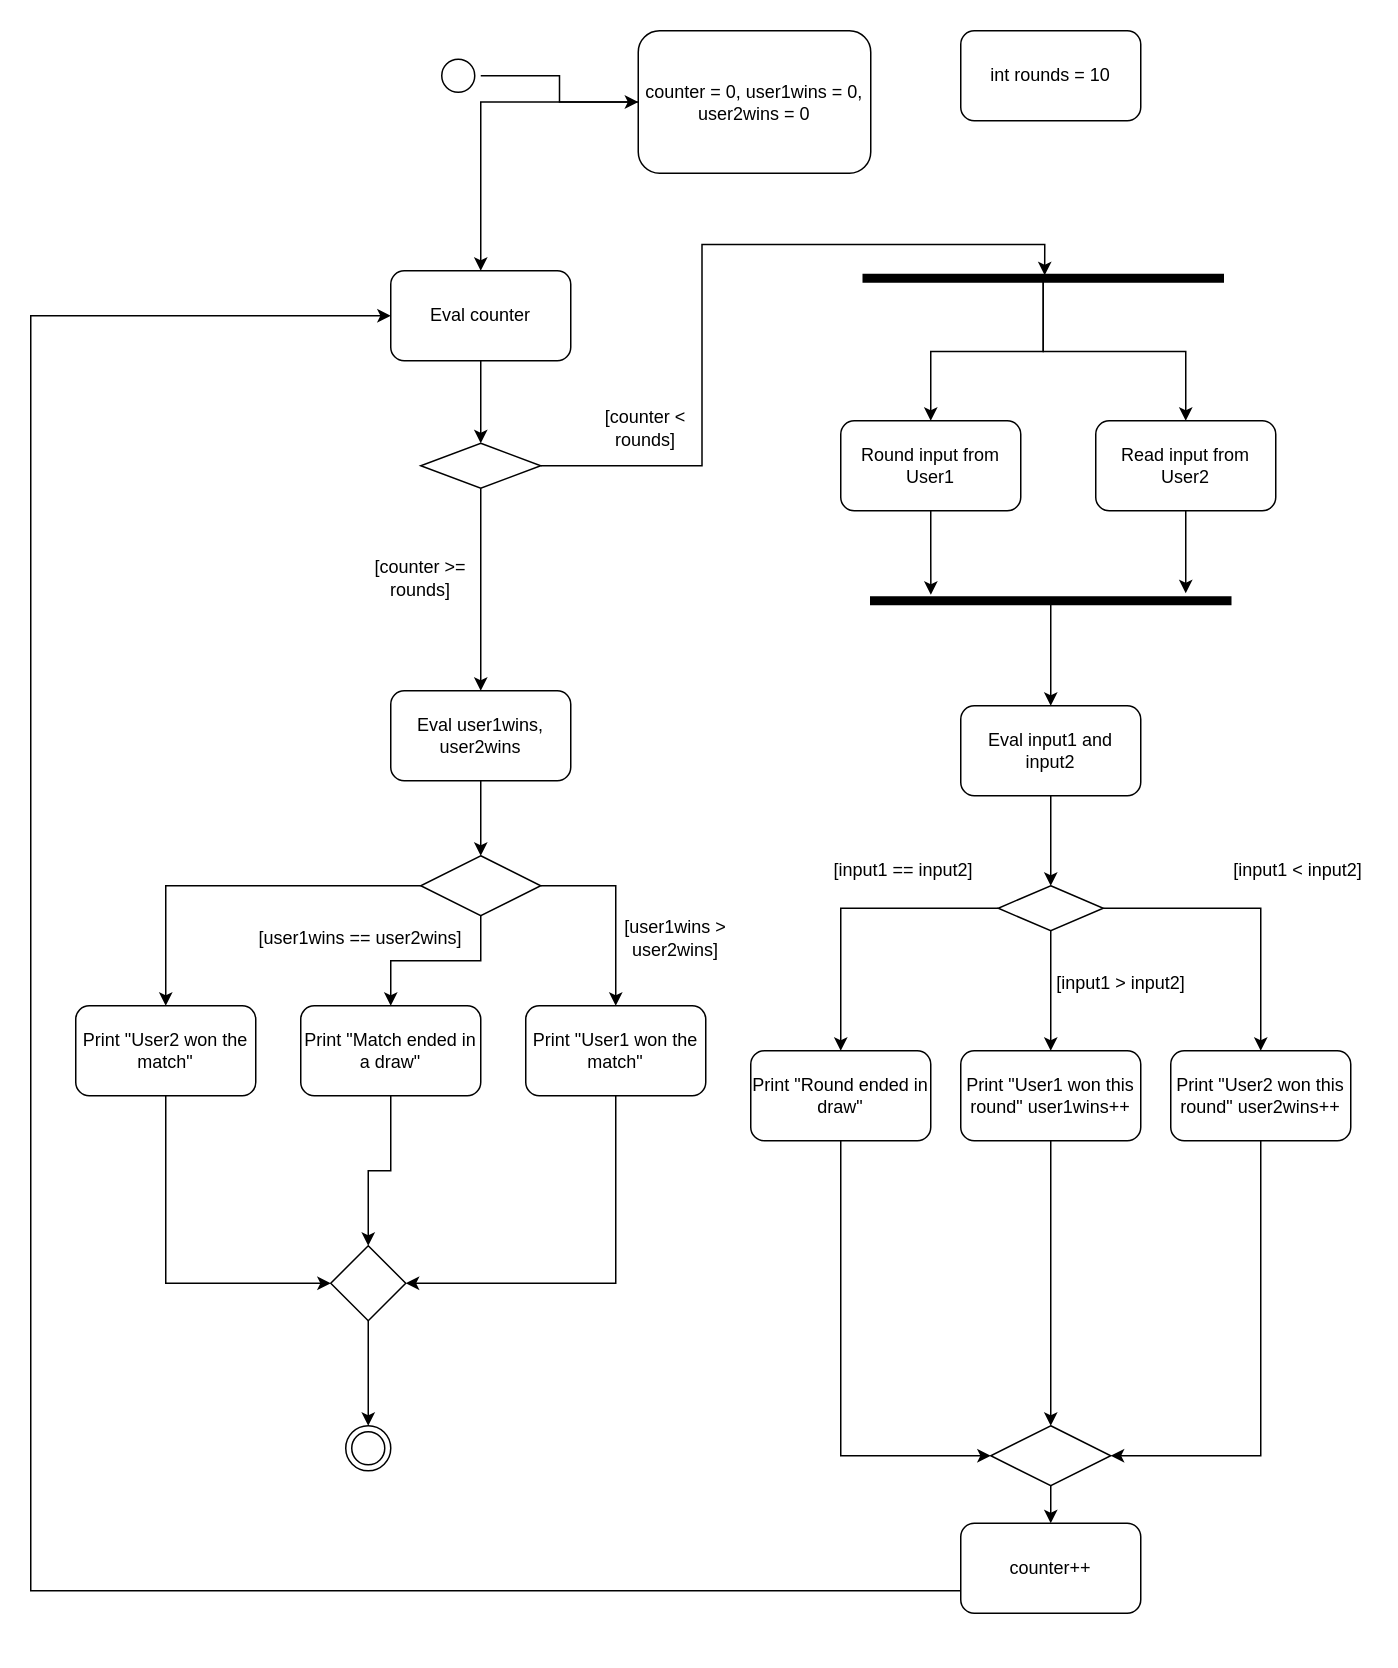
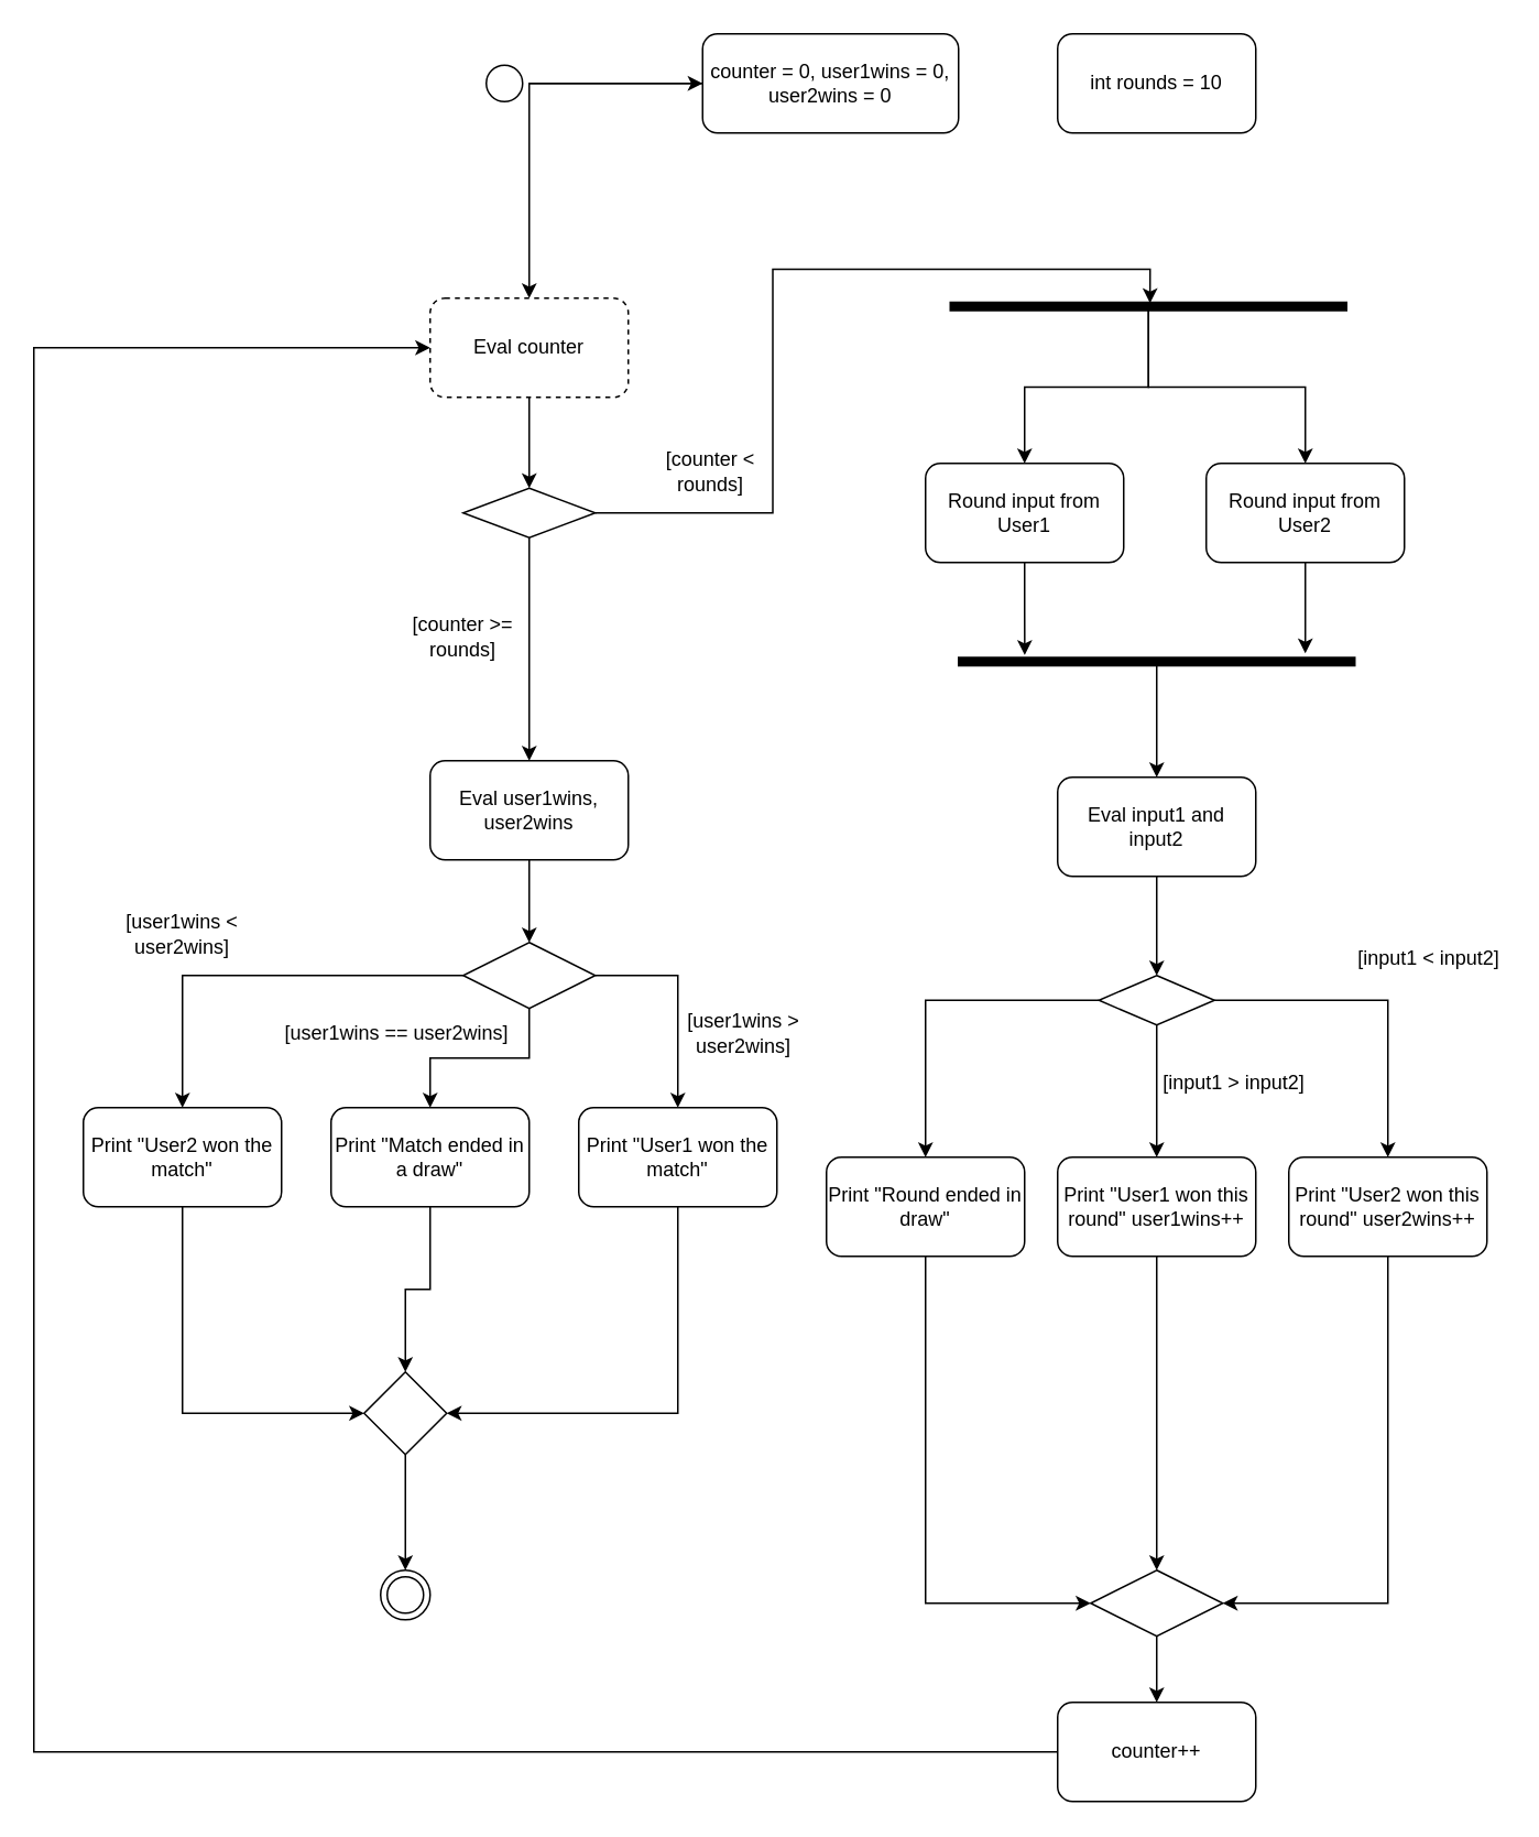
- <mxCell id="6" value="counter = 0, user1wins = 0,&lt;div&gt;user2wins = 0&lt;/div&gt;" style="rounded=1;whiteSpace=wrap;html=1;" vertex="1" parent="1"><mxGeometry x="425" y="20" width="155" height="95" as="geometry" /></mxCell>
+ <mxCell id="6" value="counter = 0, user1wins = 0,&lt;div&gt;user2wins = 0&lt;/div&gt;" style="rounded=1;whiteSpace=wrap;html=1;" vertex="1" parent="1"><mxGeometry x="425" y="20" width="155" height="60" as="geometry" /></mxCell>
- <mxCell id="37" value="Eval counter" style="rounded=1;whiteSpace=wrap;html=1;" vertex="1" parent="1"><mxGeometry x="260" y="180" width="120" height="60" as="geometry" /></mxCell>
+ <mxCell id="37" value="Eval counter" style="rounded=1;whiteSpace=wrap;html=1;dashed=1;" vertex="1" parent="1"><mxGeometry x="260" y="180" width="120" height="60" as="geometry" /></mxCell>
- <mxCell id="11" value="Read input from User2" style="rounded=1;whiteSpace=wrap;html=1;" vertex="1" parent="1"><mxGeometry x="730" y="280" width="120" height="60" as="geometry" /></mxCell>
+ <mxCell id="11" value="Round input from User2" style="rounded=1;whiteSpace=wrap;html=1;" vertex="1" parent="1"><mxGeometry x="730" y="280" width="120" height="60" as="geometry" /></mxCell>
+ <mxCell id="57" value="[user1wins &amp;lt; user2wins]" style="text;html=1;align=center;verticalAlign=middle;whiteSpace=wrap;rounded=0;" vertex="1" parent="1"><mxGeometry x="45" y="549.5" width="130" height="30" as="geometry" /></mxCell>
- <mxCell id="29" value="[input1 == input2]" style="text;html=1;align=center;verticalAlign=middle;whiteSpace=wrap;rounded=0;" vertex="1" parent="1"><mxGeometry x="554" y="565" width="96" height="30" as="geometry" /></mxCell>
- <mxCell id="35" value="counter++" style="rounded=1;whiteSpace=wrap;html=1;" vertex="1" parent="1"><mxGeometry x="640" y="1015" width="120" height="60" as="geometry" /></mxCell>
+ <mxCell id="35" value="counter++" style="rounded=1;whiteSpace=wrap;html=1;" vertex="1" parent="1"><mxGeometry x="640" y="1030" width="120" height="60" as="geometry" /></mxCell>
